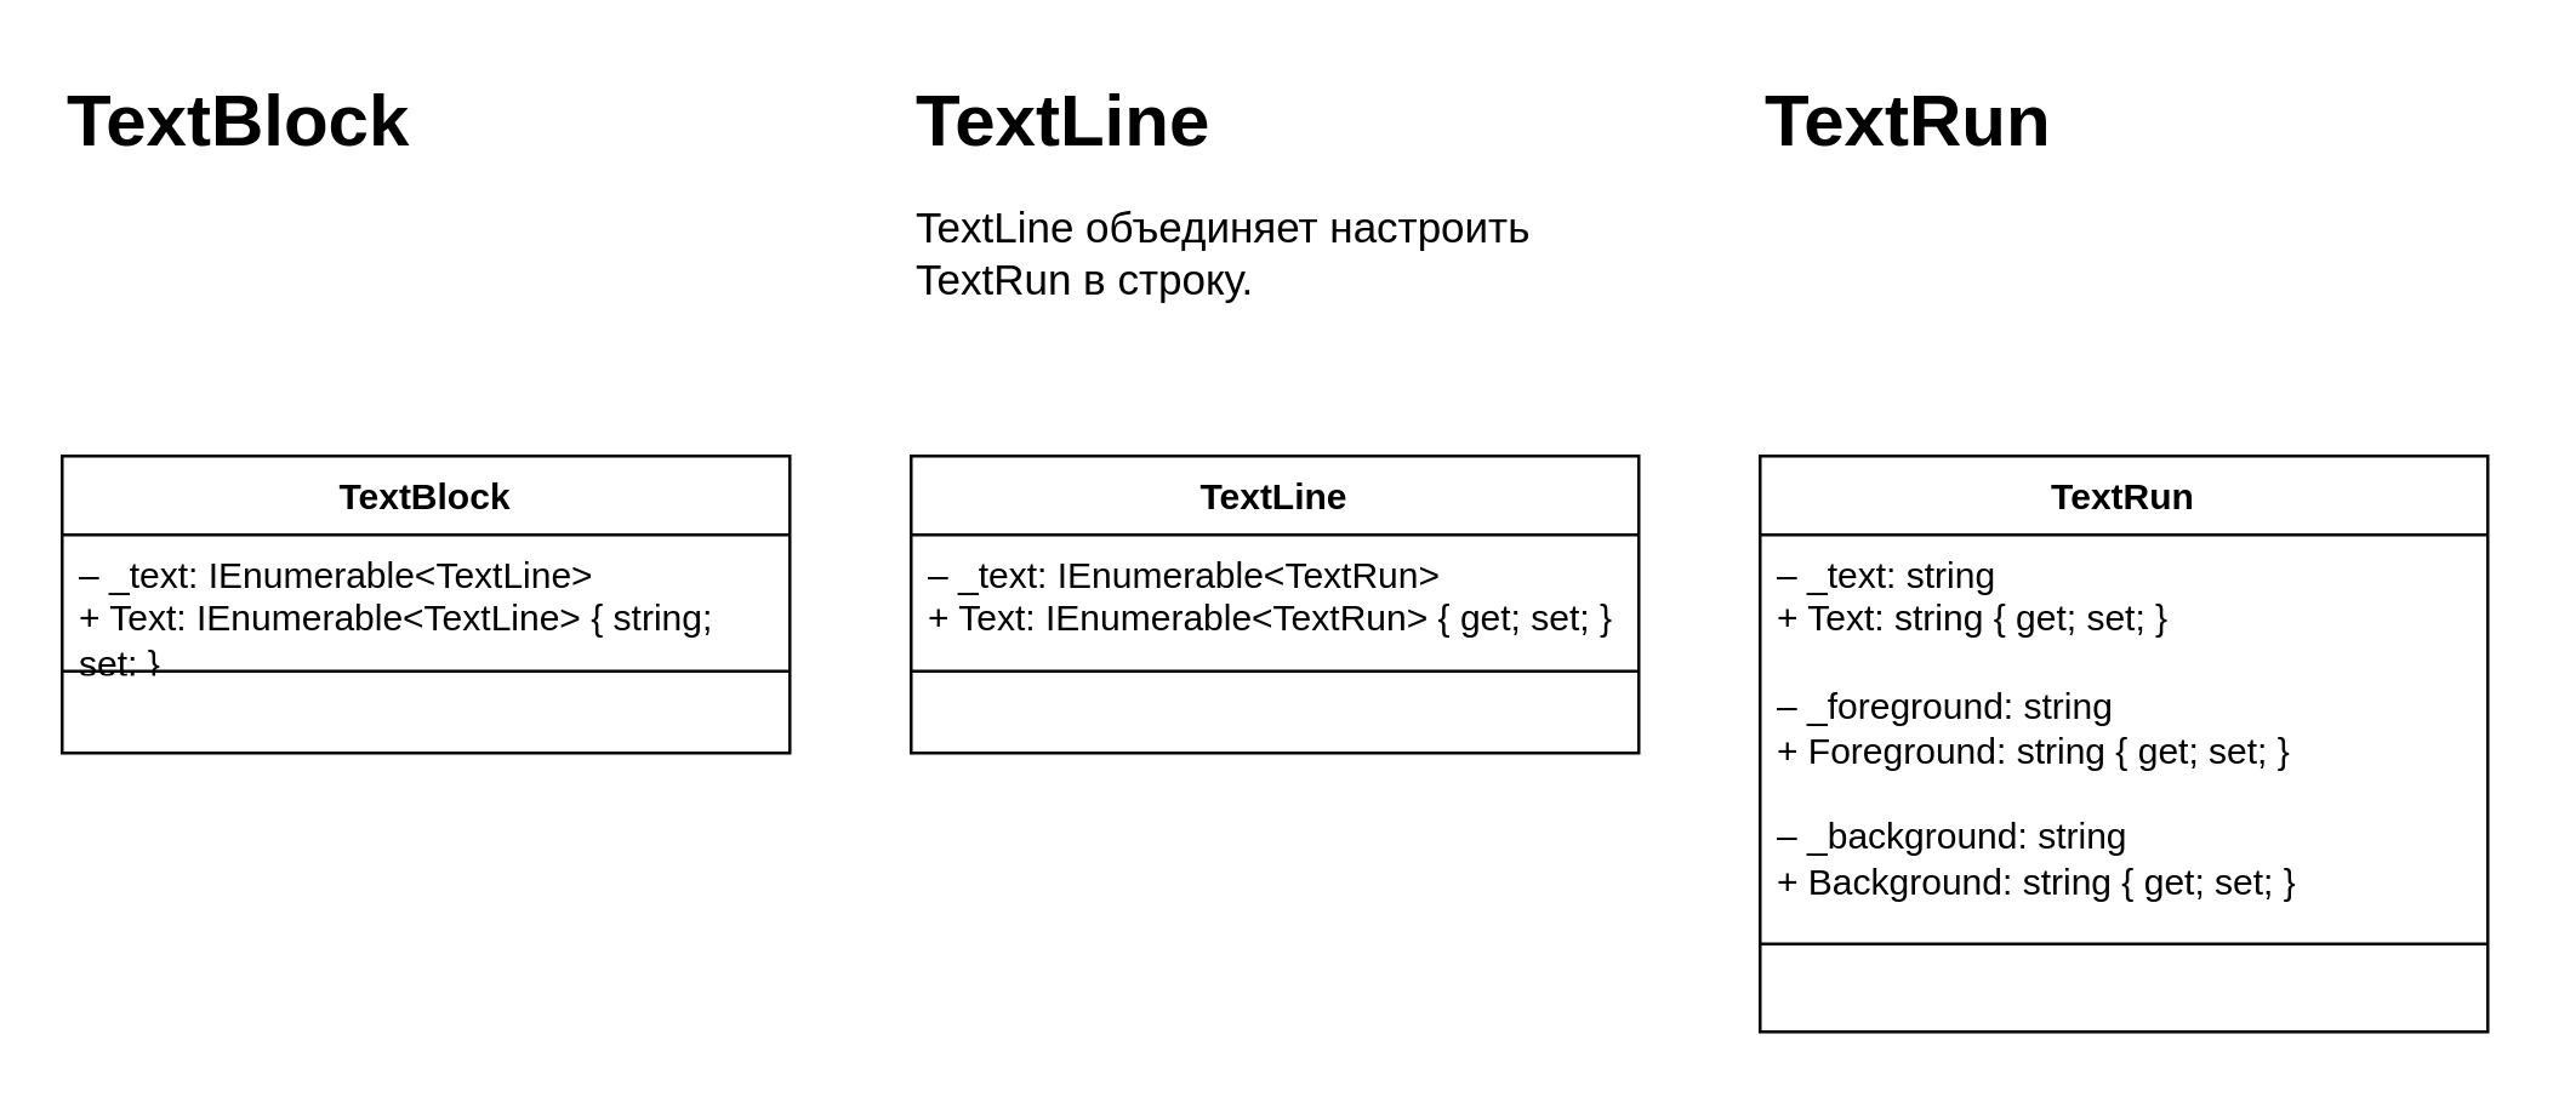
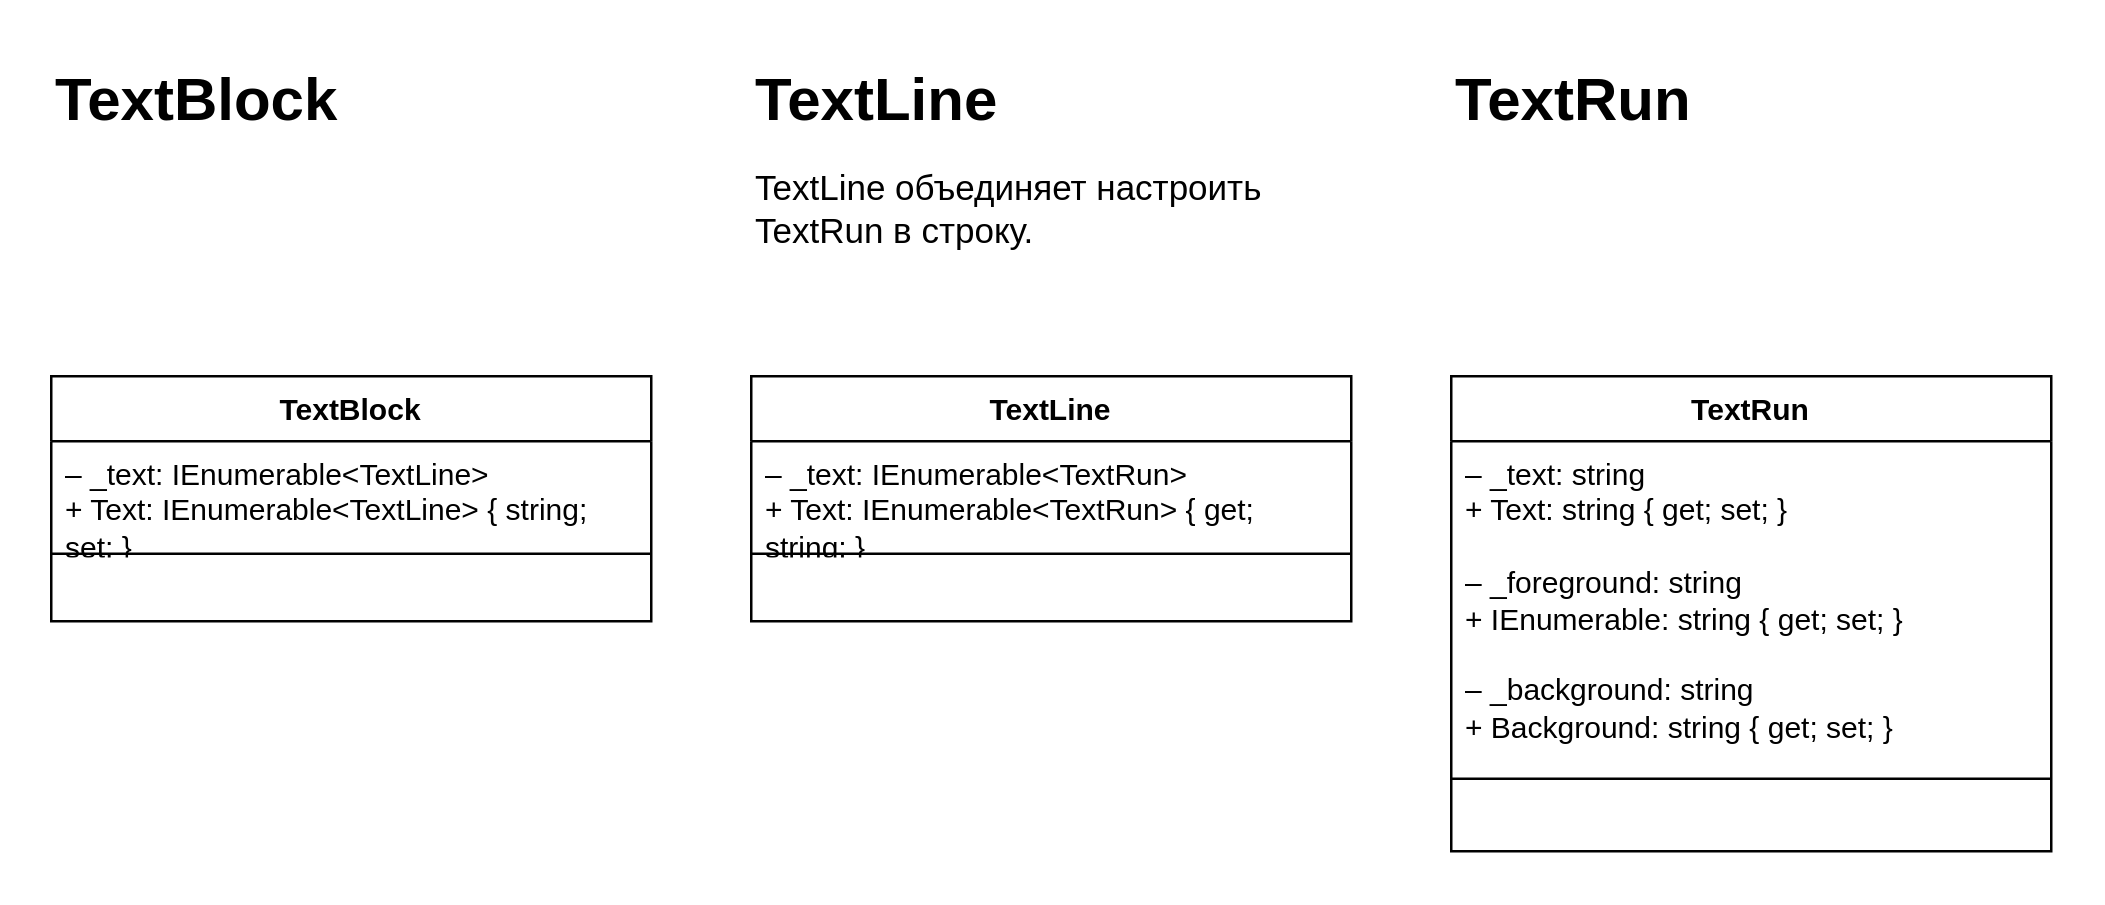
- <mxCell id="10" value="&lt;div&gt;– _text:&amp;nbsp;&lt;span style=&quot;background-color: transparent; color: light-dark(rgb(0, 0, 0), rgb(255, 255, 255));&quot;&gt;IEnumerable&amp;lt;TextRun&amp;gt;&lt;/span&gt;&lt;/div&gt;+ Text: IEnumerable&amp;lt;TextRun&amp;gt; { get; set; }" style="text;strokeColor=none;fillColor=none;align=left;verticalAlign=top;spacingLeft=4;spacingRight=4;overflow=hidden;rotatable=0;points=[[0,0.5],[1,0.5]];portConstraint=eastwest;whiteSpace=wrap;html=1;" parent="9" vertex="1"><mxGeometry y="26" width="240" height="44" as="geometry" /></mxCell>
+ <mxCell id="10" value="&lt;div&gt;– _text:&amp;nbsp;&lt;span style=&quot;background-color: transparent; color: light-dark(rgb(0, 0, 0), rgb(255, 255, 255));&quot;&gt;IEnumerable&amp;lt;TextRun&amp;gt;&lt;/span&gt;&lt;/div&gt;+ Text: IEnumerable&amp;lt;TextRun&amp;gt; { get; string; }" style="text;strokeColor=none;fillColor=none;align=left;verticalAlign=top;spacingLeft=4;spacingRight=4;overflow=hidden;rotatable=0;points=[[0,0.5],[1,0.5]];portConstraint=eastwest;whiteSpace=wrap;html=1;" parent="9" vertex="1"><mxGeometry y="26" width="240" height="44" as="geometry" /></mxCell>
- <mxCell id="15" value="&lt;div&gt;– _text: string&lt;/div&gt;+ Text: string { get; set; }&lt;div&gt;&lt;br&gt;&lt;/div&gt;&lt;div&gt;– _foreground: string&lt;/div&gt;&lt;div&gt;+ Foreground:&lt;span style=&quot;background-color: transparent; color: light-dark(rgb(0, 0, 0), rgb(255, 255, 255));&quot;&gt;&amp;nbsp;&lt;/span&gt;&lt;span style=&quot;background-color: transparent; color: light-dark(rgb(0, 0, 0), rgb(255, 255, 255));&quot;&gt;string { get; set; }&lt;/span&gt;&lt;/div&gt;&lt;div&gt;&lt;br&gt;&lt;/div&gt;&lt;div&gt;– _background: string&lt;/div&gt;&lt;div&gt;+ Background:&lt;span style=&quot;background-color: transparent; color: light-dark(rgb(0, 0, 0), rgb(255, 255, 255));&quot;&gt;&amp;nbsp;&lt;/span&gt;&lt;span style=&quot;background-color: transparent; color: light-dark(rgb(0, 0, 0), rgb(255, 255, 255));&quot;&gt;string { get; set; }&lt;/span&gt;&lt;/div&gt;" style="text;strokeColor=none;fillColor=none;align=left;verticalAlign=top;spacingLeft=4;spacingRight=4;overflow=hidden;rotatable=0;points=[[0,0.5],[1,0.5]];portConstraint=eastwest;whiteSpace=wrap;html=1;" parent="14" vertex="1"><mxGeometry y="26" width="240" height="134" as="geometry" /></mxCell>
+ <mxCell id="15" value="&lt;div&gt;– _text: string&lt;/div&gt;+ Text: string { get; set; }&lt;div&gt;&lt;br&gt;&lt;/div&gt;&lt;div&gt;– _foreground: string&lt;/div&gt;&lt;div&gt;+ IEnumerable:&lt;span style=&quot;background-color: transparent; color: light-dark(rgb(0, 0, 0), rgb(255, 255, 255));&quot;&gt;&amp;nbsp;&lt;/span&gt;&lt;span style=&quot;background-color: transparent; color: light-dark(rgb(0, 0, 0), rgb(255, 255, 255));&quot;&gt;string { get; set; }&lt;/span&gt;&lt;/div&gt;&lt;div&gt;&lt;br&gt;&lt;/div&gt;&lt;div&gt;– _background: string&lt;/div&gt;&lt;div&gt;+ Background:&lt;span style=&quot;background-color: transparent; color: light-dark(rgb(0, 0, 0), rgb(255, 255, 255));&quot;&gt;&amp;nbsp;&lt;/span&gt;&lt;span style=&quot;background-color: transparent; color: light-dark(rgb(0, 0, 0), rgb(255, 255, 255));&quot;&gt;string { get; set; }&lt;/span&gt;&lt;/div&gt;" style="text;strokeColor=none;fillColor=none;align=left;verticalAlign=top;spacingLeft=4;spacingRight=4;overflow=hidden;rotatable=0;points=[[0,0.5],[1,0.5]];portConstraint=eastwest;whiteSpace=wrap;html=1;" parent="14" vertex="1"><mxGeometry y="26" width="240" height="134" as="geometry" /></mxCell>
